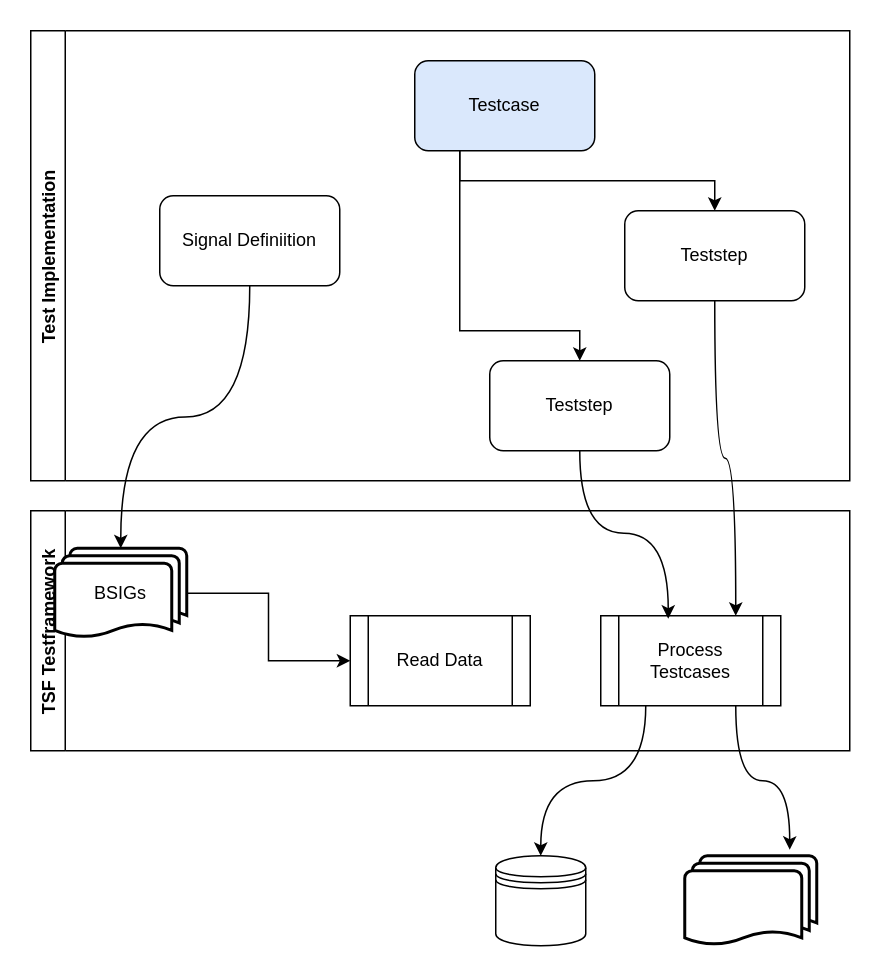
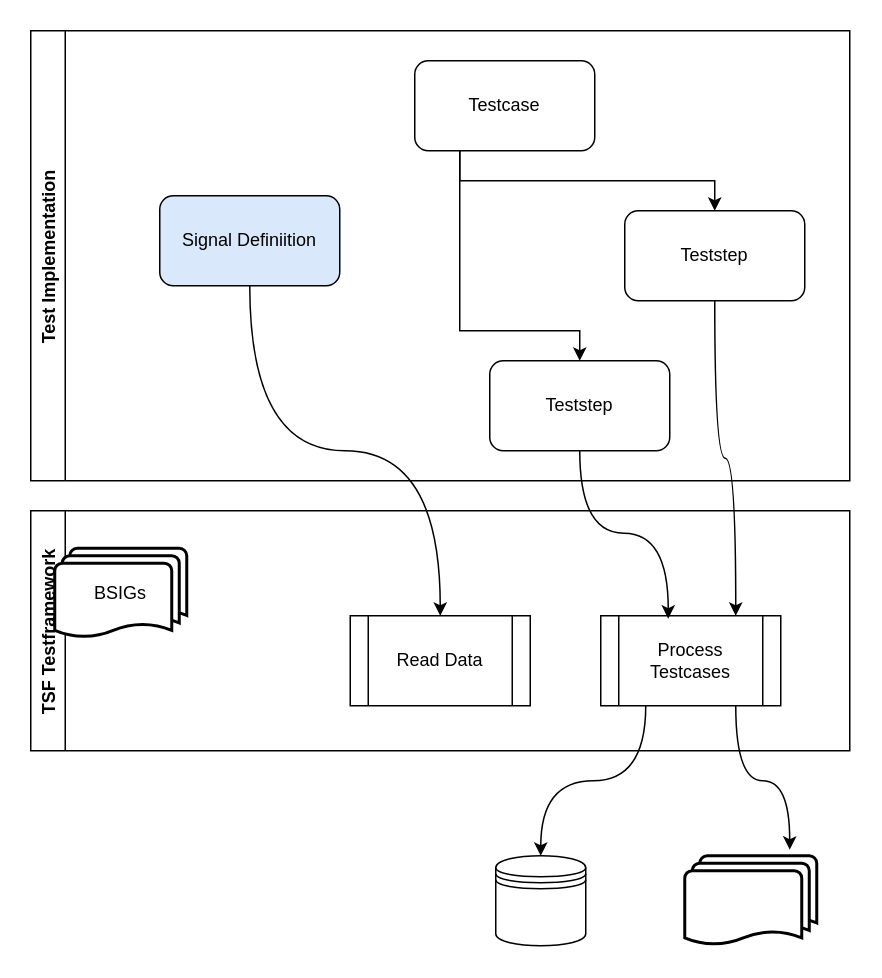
- <mxCell id="11" value="Testcase" style="rounded=1;whiteSpace=wrap;html=1;fillColor=#dae8fc;" vertex="1" parent="7"><mxGeometry x="256" y="20" width="120" height="60" as="geometry" /></mxCell>
+ <mxCell id="11" value="Testcase" style="rounded=1;whiteSpace=wrap;html=1;" vertex="1" parent="7"><mxGeometry x="256" y="20" width="120" height="60" as="geometry" /></mxCell>
- <mxCell id="8" value="Signal Definiition" style="rounded=1;whiteSpace=wrap;html=1;" vertex="1" parent="7"><mxGeometry x="86" y="110" width="120" height="60" as="geometry" /></mxCell>
+ <mxCell id="8" value="Signal Definiition" style="rounded=1;whiteSpace=wrap;html=1;fillColor=#dae8fc;" vertex="1" parent="7"><mxGeometry x="86" y="110" width="120" height="60" as="geometry" /></mxCell>
- <mxCell id="14" style="edgeStyle=orthogonalEdgeStyle;rounded=0;orthogonalLoop=1;jettySize=auto;html=1;exitX=0.5;exitY=1;exitDx=0;exitDy=0;curved=1;" edge="1" parent="1" source="8" target="6"><mxGeometry relative="1" as="geometry" /></mxCell>
+ <mxCell id="14" style="edgeStyle=orthogonalEdgeStyle;rounded=0;orthogonalLoop=1;jettySize=auto;html=1;exitX=0.5;exitY=1;exitDx=0;exitDy=0;entryX=0.5;entryY=0;entryDx=0;entryDy=0;curved=1;" edge="1" parent="1" source="8" target="4"><mxGeometry relative="1" as="geometry" /></mxCell>
- <mxCell id="5" style="edgeStyle=orthogonalEdgeStyle;rounded=0;orthogonalLoop=1;jettySize=auto;html=1;exitX=1;exitY=0.5;exitDx=0;exitDy=0;exitPerimeter=0;entryX=0;entryY=0.5;entryDx=0;entryDy=0;" edge="1" parent="2" source="6" target="4"><mxGeometry relative="1" as="geometry" /></mxCell>
